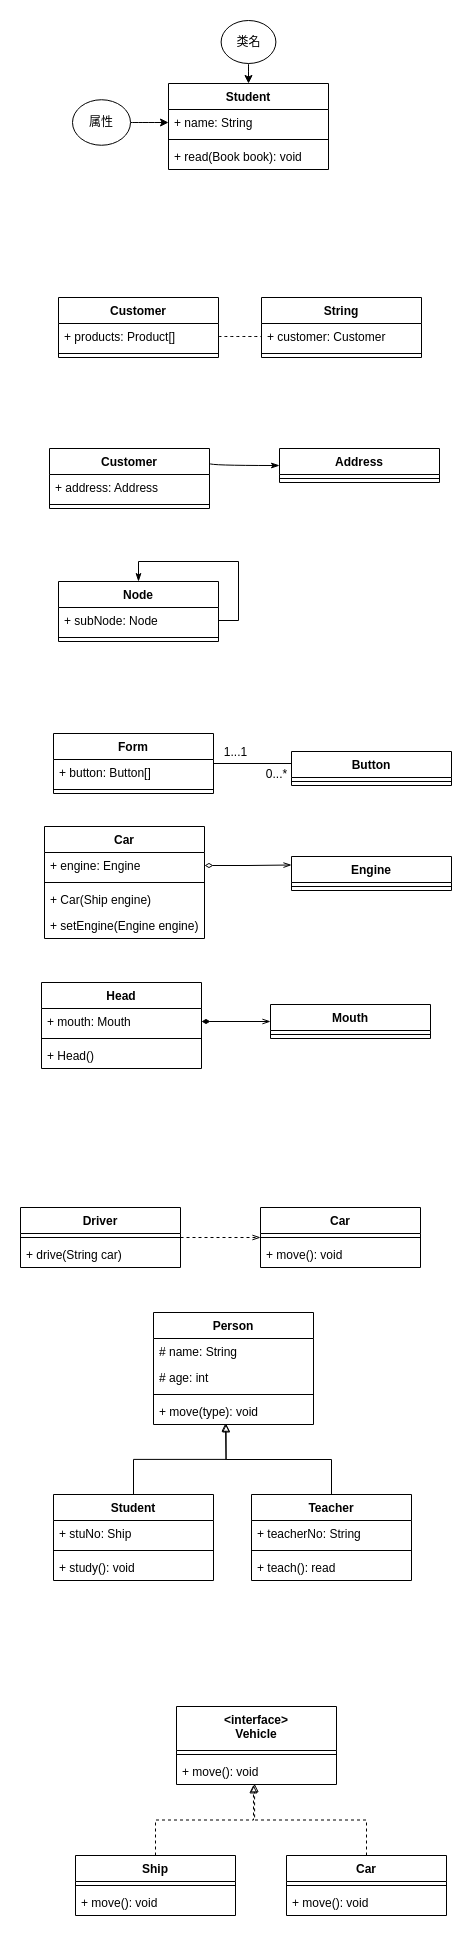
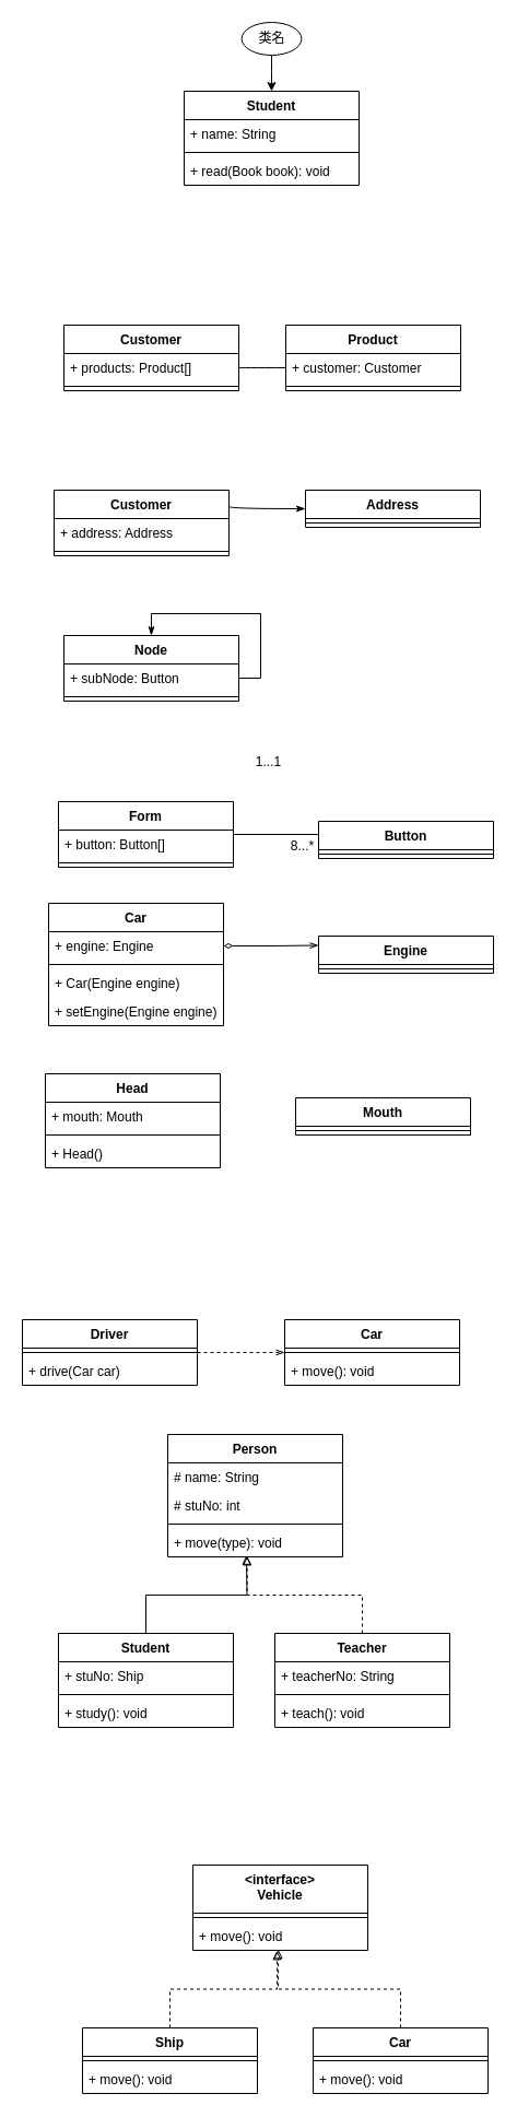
- <mxCell id="9" value="类名" style="ellipse;whiteSpace=wrap;html=1;" parent="1" vertex="1"><mxGeometry x="220.61" y="20" width="54.79" height="43" as="geometry" /></mxCell>
+ <mxCell id="9" value="类名" style="ellipse;whiteSpace=wrap;html=1;" parent="1" vertex="1"><mxGeometry x="220.61" y="20" width="54.79" height="30" as="geometry" /></mxCell>
- <mxCell id="7" value="属性" style="ellipse;whiteSpace=wrap;html=1;" parent="1" vertex="1"><mxGeometry x="72" y="99.24" width="58" height="45.52" as="geometry" /></mxCell>
- <mxCell id="6" style="edgeStyle=orthogonalEdgeStyle;curved=1;rounded=0;orthogonalLoop=1;jettySize=auto;html=1;exitX=1;exitY=0.5;exitDx=0;exitDy=0;entryX=0;entryY=0.5;entryDx=0;entryDy=0;" parent="1" source="7" target="3" edge="1"><mxGeometry relative="1" as="geometry" /></mxCell>
- <mxCell id="13" value="String" style="swimlane;fontStyle=1;align=center;verticalAlign=top;childLayout=stackLayout;horizontal=1;startSize=26;horizontalStack=0;resizeParent=1;resizeParentMax=0;resizeLast=0;collapsible=1;marginBottom=0;" parent="1" vertex="1"><mxGeometry x="261" y="297" width="160" height="60" as="geometry" /></mxCell>
+ <mxCell id="13" value="Product" style="swimlane;fontStyle=1;align=center;verticalAlign=top;childLayout=stackLayout;horizontal=1;startSize=26;horizontalStack=0;resizeParent=1;resizeParentMax=0;resizeLast=0;collapsible=1;marginBottom=0;" parent="1" vertex="1"><mxGeometry x="261" y="297" width="160" height="60" as="geometry" /></mxCell>
- <mxCell id="16" style="edgeStyle=orthogonalEdgeStyle;curved=1;rounded=0;orthogonalLoop=1;jettySize=auto;html=1;exitX=1;exitY=0.5;exitDx=0;exitDy=0;endArrow=none;endFill=0;dashed=1;" parent="1" source="11" target="14" edge="1"><mxGeometry relative="1" as="geometry" /></mxCell>
+ <mxCell id="16" style="edgeStyle=orthogonalEdgeStyle;curved=1;rounded=0;orthogonalLoop=1;jettySize=auto;html=1;exitX=1;exitY=0.5;exitDx=0;exitDy=0;endArrow=none;endFill=0;" parent="1" source="11" target="14" edge="1"><mxGeometry relative="1" as="geometry" /></mxCell>
- <mxCell id="25" value="+ subNode: Node" style="text;strokeColor=none;fillColor=none;align=left;verticalAlign=top;spacingLeft=4;spacingRight=4;overflow=hidden;rotatable=0;points=[[0,0.5],[1,0.5]];portConstraint=eastwest;" parent="23" vertex="1"><mxGeometry y="26" width="160" height="26" as="geometry" /></mxCell>
+ <mxCell id="25" value="+ subNode: Button" style="text;strokeColor=none;fillColor=none;align=left;verticalAlign=top;spacingLeft=4;spacingRight=4;overflow=hidden;rotatable=0;points=[[0,0.5],[1,0.5]];portConstraint=eastwest;" parent="23" vertex="1"><mxGeometry y="26" width="160" height="26" as="geometry" /></mxCell>
- <mxCell id="33" value="1...1" style="text;html=1;align=center;verticalAlign=middle;resizable=0;points=[];autosize=1;strokeColor=none;fillColor=none;" parent="1" vertex="1"><mxGeometry x="218" y="743" width="33" height="18" as="geometry" /></mxCell>
+ <mxCell id="33" value="1...1" style="text;html=1;align=center;verticalAlign=middle;resizable=0;points=[];autosize=1;strokeColor=none;fillColor=none;" parent="1" vertex="1"><mxGeometry x="228" y="688" width="33" height="18" as="geometry" /></mxCell>
- <mxCell id="34" value="0...*" style="text;html=1;align=center;verticalAlign=middle;resizable=0;points=[];autosize=1;strokeColor=none;fillColor=none;" parent="1" vertex="1"><mxGeometry x="260" y="765" width="31" height="18" as="geometry" /></mxCell>
+ <mxCell id="34" value="8...*" style="text;html=1;align=center;verticalAlign=middle;resizable=0;points=[];autosize=1;strokeColor=none;fillColor=none;" parent="1" vertex="1"><mxGeometry x="260" y="765" width="31" height="18" as="geometry" /></mxCell>
- <mxCell id="38" value="+ Car(Ship engine)" style="text;strokeColor=none;fillColor=none;align=left;verticalAlign=top;spacingLeft=4;spacingRight=4;overflow=hidden;rotatable=0;points=[[0,0.5],[1,0.5]];portConstraint=eastwest;" parent="35" vertex="1"><mxGeometry y="60" width="160" height="26" as="geometry" /></mxCell>
+ <mxCell id="38" value="+ Car(Engine engine)" style="text;strokeColor=none;fillColor=none;align=left;verticalAlign=top;spacingLeft=4;spacingRight=4;overflow=hidden;rotatable=0;points=[[0,0.5],[1,0.5]];portConstraint=eastwest;" parent="35" vertex="1"><mxGeometry y="60" width="160" height="26" as="geometry" /></mxCell>
- <mxCell id="49" style="edgeStyle=orthogonalEdgeStyle;rounded=0;orthogonalLoop=1;jettySize=auto;html=1;exitX=1;exitY=0.5;exitDx=0;exitDy=0;entryX=0;entryY=0.5;entryDx=0;entryDy=0;startArrow=diamondThin;startFill=1;endArrow=openThin;endFill=0;" parent="1" source="44" target="47" edge="1"><mxGeometry relative="1" as="geometry" /></mxCell>
- <mxCell id="53" value="+ drive(String car)" style="text;strokeColor=none;fillColor=none;align=left;verticalAlign=top;spacingLeft=4;spacingRight=4;overflow=hidden;rotatable=0;points=[[0,0.5],[1,0.5]];portConstraint=eastwest;" parent="51" vertex="1"><mxGeometry y="34" width="160" height="26" as="geometry" /></mxCell>
+ <mxCell id="53" value="+ drive(Car car)" style="text;strokeColor=none;fillColor=none;align=left;verticalAlign=top;spacingLeft=4;spacingRight=4;overflow=hidden;rotatable=0;points=[[0,0.5],[1,0.5]];portConstraint=eastwest;" parent="51" vertex="1"><mxGeometry y="34" width="160" height="26" as="geometry" /></mxCell>
- <mxCell id="59" value="# age: int" style="text;strokeColor=none;fillColor=none;align=left;verticalAlign=top;spacingLeft=4;spacingRight=4;overflow=hidden;rotatable=0;points=[[0,0.5],[1,0.5]];portConstraint=eastwest;" parent="57" vertex="1"><mxGeometry y="52" width="160" height="26" as="geometry" /></mxCell>
+ <mxCell id="59" value="# stuNo: int" style="text;strokeColor=none;fillColor=none;align=left;verticalAlign=top;spacingLeft=4;spacingRight=4;overflow=hidden;rotatable=0;points=[[0,0.5],[1,0.5]];portConstraint=eastwest;" parent="57" vertex="1"><mxGeometry y="52" width="160" height="26" as="geometry" /></mxCell>
- <mxCell id="67" style="edgeStyle=orthogonalEdgeStyle;rounded=0;orthogonalLoop=1;jettySize=auto;html=1;exitX=0.5;exitY=0;exitDx=0;exitDy=0;entryX=0.454;entryY=0.977;entryDx=0;entryDy=0;entryPerimeter=0;startArrow=none;startFill=0;endArrow=block;endFill=0;" parent="1" source="68" target="61" edge="1"><mxGeometry relative="1" as="geometry" /></mxCell>
+ <mxCell id="67" style="edgeStyle=orthogonalEdgeStyle;rounded=0;orthogonalLoop=1;jettySize=auto;html=1;exitX=0.5;exitY=0;exitDx=0;exitDy=0;entryX=0.454;entryY=0.977;entryDx=0;entryDy=0;entryPerimeter=0;startArrow=none;startFill=0;endArrow=block;endFill=0;dashed=1;" parent="1" source="68" target="61" edge="1"><mxGeometry relative="1" as="geometry" /></mxCell>
- <mxCell id="71" value="+ teach(): read" style="text;strokeColor=none;fillColor=none;align=left;verticalAlign=top;spacingLeft=4;spacingRight=4;overflow=hidden;rotatable=0;points=[[0,0.5],[1,0.5]];portConstraint=eastwest;" parent="68" vertex="1"><mxGeometry y="60" width="160" height="26" as="geometry" /></mxCell>
+ <mxCell id="71" value="+ teach(): void" style="text;strokeColor=none;fillColor=none;align=left;verticalAlign=top;spacingLeft=4;spacingRight=4;overflow=hidden;rotatable=0;points=[[0,0.5],[1,0.5]];portConstraint=eastwest;" parent="68" vertex="1"><mxGeometry y="60" width="160" height="26" as="geometry" /></mxCell>
